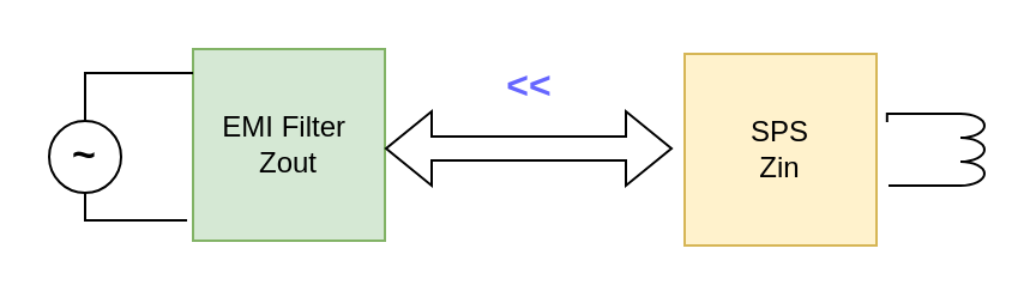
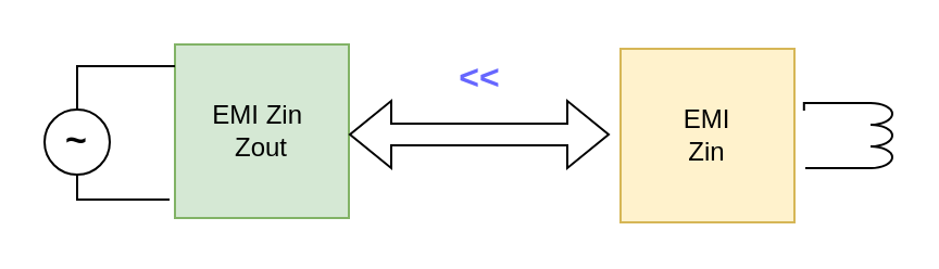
- <mxCell id="2" value="EMI Filter&amp;nbsp;&lt;div&gt;Zout&lt;/div&gt;" style="whiteSpace=wrap;html=1;aspect=fixed;fillColor=#d5e8d4;strokeColor=#82b366;" vertex="1" parent="1"><mxGeometry x="80" y="20" width="80" height="80" as="geometry" /></mxCell>
+ <mxCell id="2" value="EMI Zin&amp;nbsp;&lt;div&gt;Zout&lt;/div&gt;" style="whiteSpace=wrap;html=1;aspect=fixed;fillColor=#d5e8d4;strokeColor=#82b366;" vertex="1" parent="1"><mxGeometry x="80" y="20" width="80" height="80" as="geometry" /></mxCell>
- <mxCell id="3" value="&lt;div&gt;SPS&lt;/div&gt;&lt;div&gt;Zin&lt;/div&gt;" style="whiteSpace=wrap;html=1;aspect=fixed;fillColor=#fff2cc;strokeColor=#d6b656;" vertex="1" parent="1"><mxGeometry x="285" y="22" width="80" height="80" as="geometry" /></mxCell>
+ <mxCell id="3" value="&lt;div&gt;EMI&lt;/div&gt;&lt;div&gt;Zin&lt;/div&gt;" style="whiteSpace=wrap;html=1;aspect=fixed;fillColor=#fff2cc;strokeColor=#d6b656;" vertex="1" parent="1"><mxGeometry x="285" y="22" width="80" height="80" as="geometry" /></mxCell>
